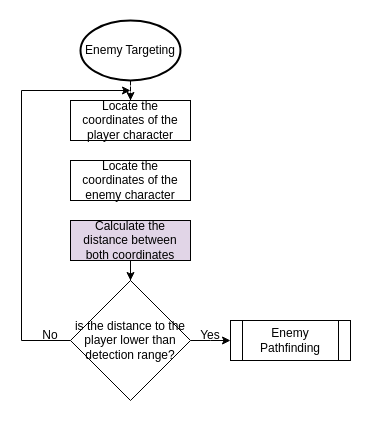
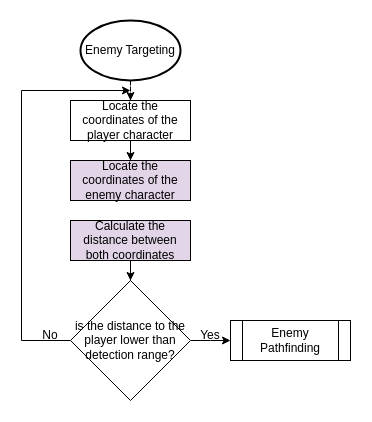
+ <mxCell id="4" value="" style="edgeStyle=orthogonalEdgeStyle;rounded=0;orthogonalLoop=1;jettySize=auto;html=1;" parent="1" source="5" target="6" edge="1"><mxGeometry relative="1" as="geometry" /></mxCell>
- <mxCell id="6" value="Locate the coordinates of the enemy character" style="rounded=0;whiteSpace=wrap;html=1;" parent="1" vertex="1"><mxGeometry x="70" y="160" width="120" height="40" as="geometry" /></mxCell>
+ <mxCell id="6" value="Locate the coordinates of the enemy character" style="rounded=0;whiteSpace=wrap;html=1;fillColor=#e1d5e7;" parent="1" vertex="1"><mxGeometry x="70" y="160" width="120" height="40" as="geometry" /></mxCell>
